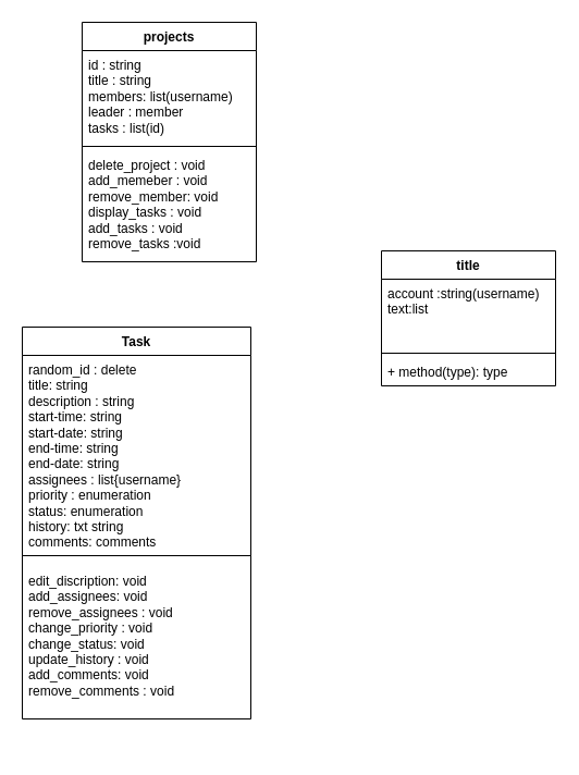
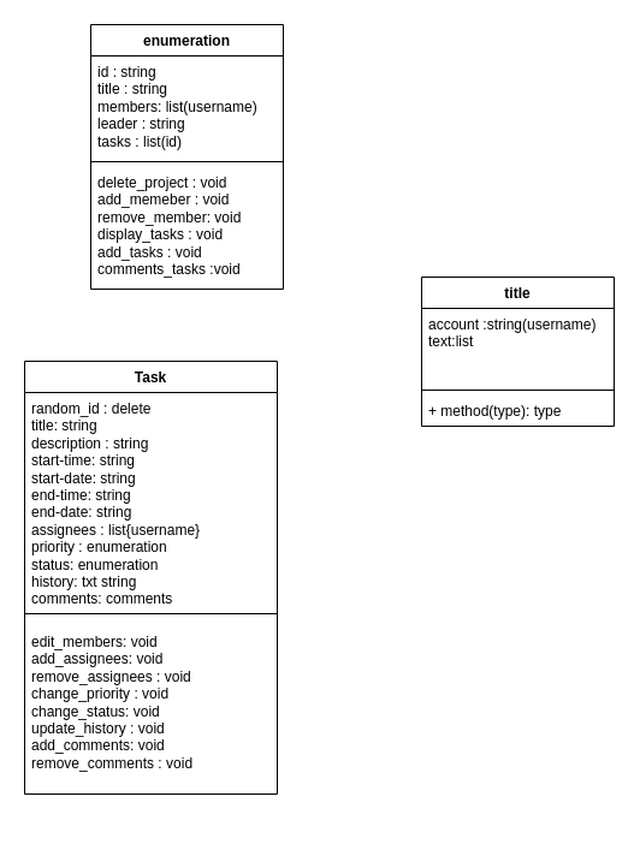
- <mxCell id="4" value="projects" style="swimlane;fontStyle=1;align=center;verticalAlign=top;childLayout=stackLayout;horizontal=1;startSize=26;horizontalStack=0;resizeParent=1;resizeParentMax=0;resizeLast=0;collapsible=1;marginBottom=0;whiteSpace=wrap;html=1;" parent="1" vertex="1"><mxGeometry x="75" width="160" height="220" as="geometry" y="20" /></mxCell>
+ <mxCell id="4" value="enumeration" style="swimlane;fontStyle=1;align=center;verticalAlign=top;childLayout=stackLayout;horizontal=1;startSize=26;horizontalStack=0;resizeParent=1;resizeParentMax=0;resizeLast=0;collapsible=1;marginBottom=0;whiteSpace=wrap;html=1;" parent="1" vertex="1"><mxGeometry x="75" width="160" height="220" as="geometry" y="20" /></mxCell>
- <mxCell id="5" value="id : string&lt;div&gt;title : string&lt;/div&gt;&lt;div&gt;members: list(username)&amp;nbsp;&lt;/div&gt;&lt;div&gt;leader : member&lt;/div&gt;&lt;div&gt;tasks : list(id)&lt;/div&gt;" style="text;strokeColor=none;fillColor=none;align=left;verticalAlign=top;spacingLeft=4;spacingRight=4;overflow=hidden;rotatable=0;points=[[0,0.5],[1,0.5]];portConstraint=eastwest;whiteSpace=wrap;html=1;" parent="4" vertex="1"><mxGeometry y="26" width="160" height="84" as="geometry" /></mxCell>
+ <mxCell id="5" value="id : string&lt;div&gt;title : string&lt;/div&gt;&lt;div&gt;members: list(username)&amp;nbsp;&lt;/div&gt;&lt;div&gt;leader : string&lt;/div&gt;&lt;div&gt;tasks : list(id)&lt;/div&gt;" style="text;strokeColor=none;fillColor=none;align=left;verticalAlign=top;spacingLeft=4;spacingRight=4;overflow=hidden;rotatable=0;points=[[0,0.5],[1,0.5]];portConstraint=eastwest;whiteSpace=wrap;html=1;" parent="4" vertex="1"><mxGeometry y="26" width="160" height="84" as="geometry" /></mxCell>
- <mxCell id="7" value="&lt;span style=&quot;text-wrap: nowrap;&quot;&gt;delete_project : void&lt;/span&gt;&lt;div style=&quot;text-wrap: nowrap;&quot;&gt;&lt;span style=&quot;background-color: initial;&quot;&gt;add_memeber : void&lt;/span&gt;&lt;br&gt;&lt;/div&gt;&lt;div style=&quot;text-wrap: nowrap;&quot;&gt;&lt;div&gt;remove_member: void&lt;/div&gt;&lt;/div&gt;&lt;div style=&quot;text-wrap: nowrap;&quot;&gt;display_tasks : void&lt;/div&gt;&lt;div style=&quot;text-wrap: nowrap;&quot;&gt;add_tasks : void&lt;/div&gt;&lt;div style=&quot;text-wrap: nowrap;&quot;&gt;remove_tasks :void&lt;/div&gt;&lt;div style=&quot;text-wrap: nowrap;&quot;&gt;&lt;br&gt;&lt;/div&gt;&lt;div style=&quot;text-wrap: nowrap;&quot;&gt;&amp;nbsp;&lt;/div&gt;" style="text;strokeColor=none;fillColor=none;align=left;verticalAlign=top;spacingLeft=4;spacingRight=4;overflow=hidden;rotatable=0;points=[[0,0.5],[1,0.5]];portConstraint=eastwest;whiteSpace=wrap;html=1;" parent="4" vertex="1"><mxGeometry y="118" width="160" height="102" as="geometry" /></mxCell>
+ <mxCell id="7" value="&lt;span style=&quot;text-wrap: nowrap;&quot;&gt;delete_project : void&lt;/span&gt;&lt;div style=&quot;text-wrap: nowrap;&quot;&gt;&lt;span style=&quot;background-color: initial;&quot;&gt;add_memeber : void&lt;/span&gt;&lt;br&gt;&lt;/div&gt;&lt;div style=&quot;text-wrap: nowrap;&quot;&gt;&lt;div&gt;remove_member: void&lt;/div&gt;&lt;/div&gt;&lt;div style=&quot;text-wrap: nowrap;&quot;&gt;display_tasks : void&lt;/div&gt;&lt;div style=&quot;text-wrap: nowrap;&quot;&gt;add_tasks : void&lt;/div&gt;&lt;div style=&quot;text-wrap: nowrap;&quot;&gt;comments_tasks :void&lt;/div&gt;&lt;div style=&quot;text-wrap: nowrap;&quot;&gt;&lt;br&gt;&lt;/div&gt;&lt;div style=&quot;text-wrap: nowrap;&quot;&gt;&amp;nbsp;&lt;/div&gt;" style="text;strokeColor=none;fillColor=none;align=left;verticalAlign=top;spacingLeft=4;spacingRight=4;overflow=hidden;rotatable=0;points=[[0,0.5],[1,0.5]];portConstraint=eastwest;whiteSpace=wrap;html=1;" parent="4" vertex="1"><mxGeometry y="118" width="160" height="102" as="geometry" /></mxCell>
- <mxCell id="9" value="edit_discription: void&lt;div&gt;add_assignees: void&lt;/div&gt;&lt;div&gt;remove_assignees : void&lt;/div&gt;&lt;div&gt;change_priority : void&lt;/div&gt;&lt;div&gt;change_status: void&lt;/div&gt;&lt;div&gt;update_history : void&lt;/div&gt;&lt;div&gt;add_comments: void&lt;/div&gt;&lt;div&gt;remove_comments : void&lt;/div&gt;" style="text;strokeColor=none;fillColor=none;align=left;verticalAlign=top;spacingLeft=4;spacingRight=4;overflow=hidden;rotatable=0;points=[[0,0.5],[1,0.5]];portConstraint=eastwest;whiteSpace=wrap;html=1;" parent="8" vertex="1"><mxGeometry y="10" width="170" height="170" as="geometry" /></mxCell>
+ <mxCell id="9" value="edit_members: void&lt;div&gt;add_assignees: void&lt;/div&gt;&lt;div&gt;remove_assignees : void&lt;/div&gt;&lt;div&gt;change_priority : void&lt;/div&gt;&lt;div&gt;change_status: void&lt;/div&gt;&lt;div&gt;update_history : void&lt;/div&gt;&lt;div&gt;add_comments: void&lt;/div&gt;&lt;div&gt;remove_comments : void&lt;/div&gt;" style="text;strokeColor=none;fillColor=none;align=left;verticalAlign=top;spacingLeft=4;spacingRight=4;overflow=hidden;rotatable=0;points=[[0,0.5],[1,0.5]];portConstraint=eastwest;whiteSpace=wrap;html=1;" parent="8" vertex="1"><mxGeometry y="10" width="170" height="170" as="geometry" /></mxCell>
